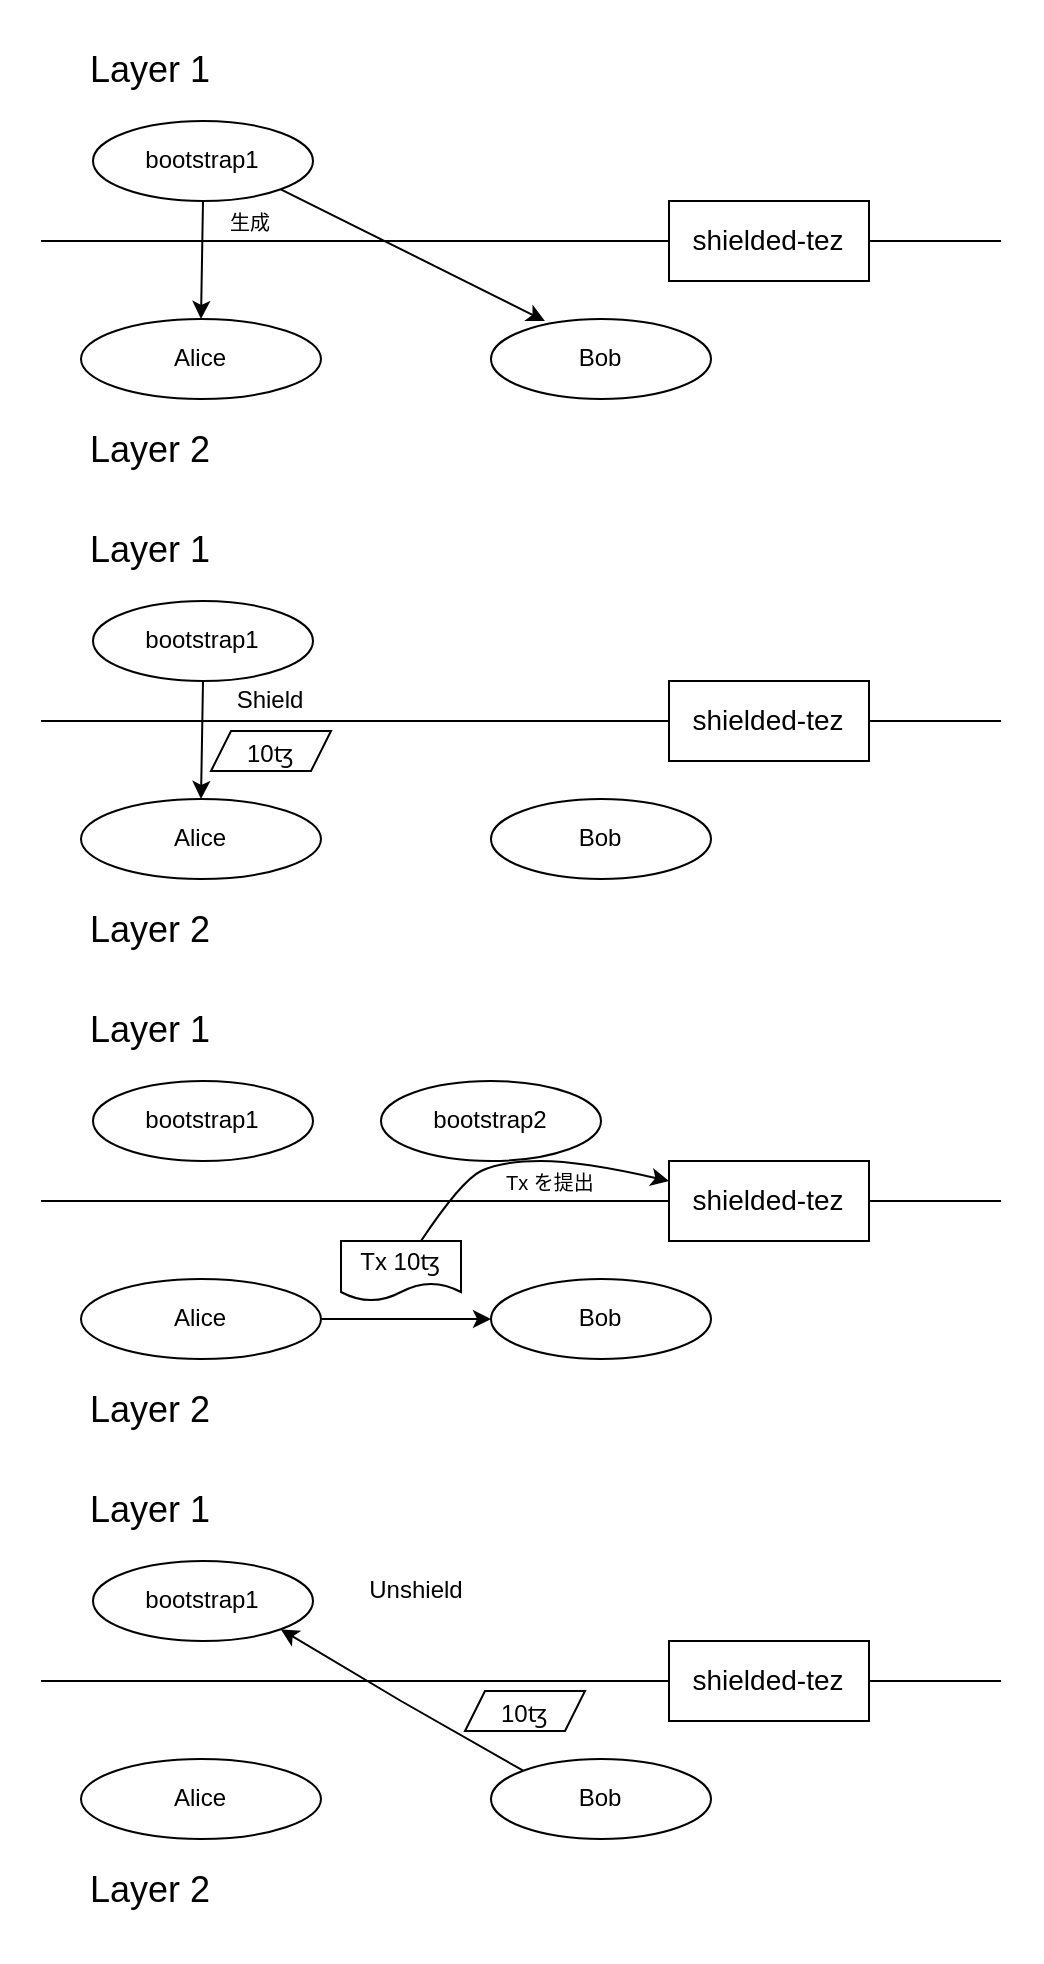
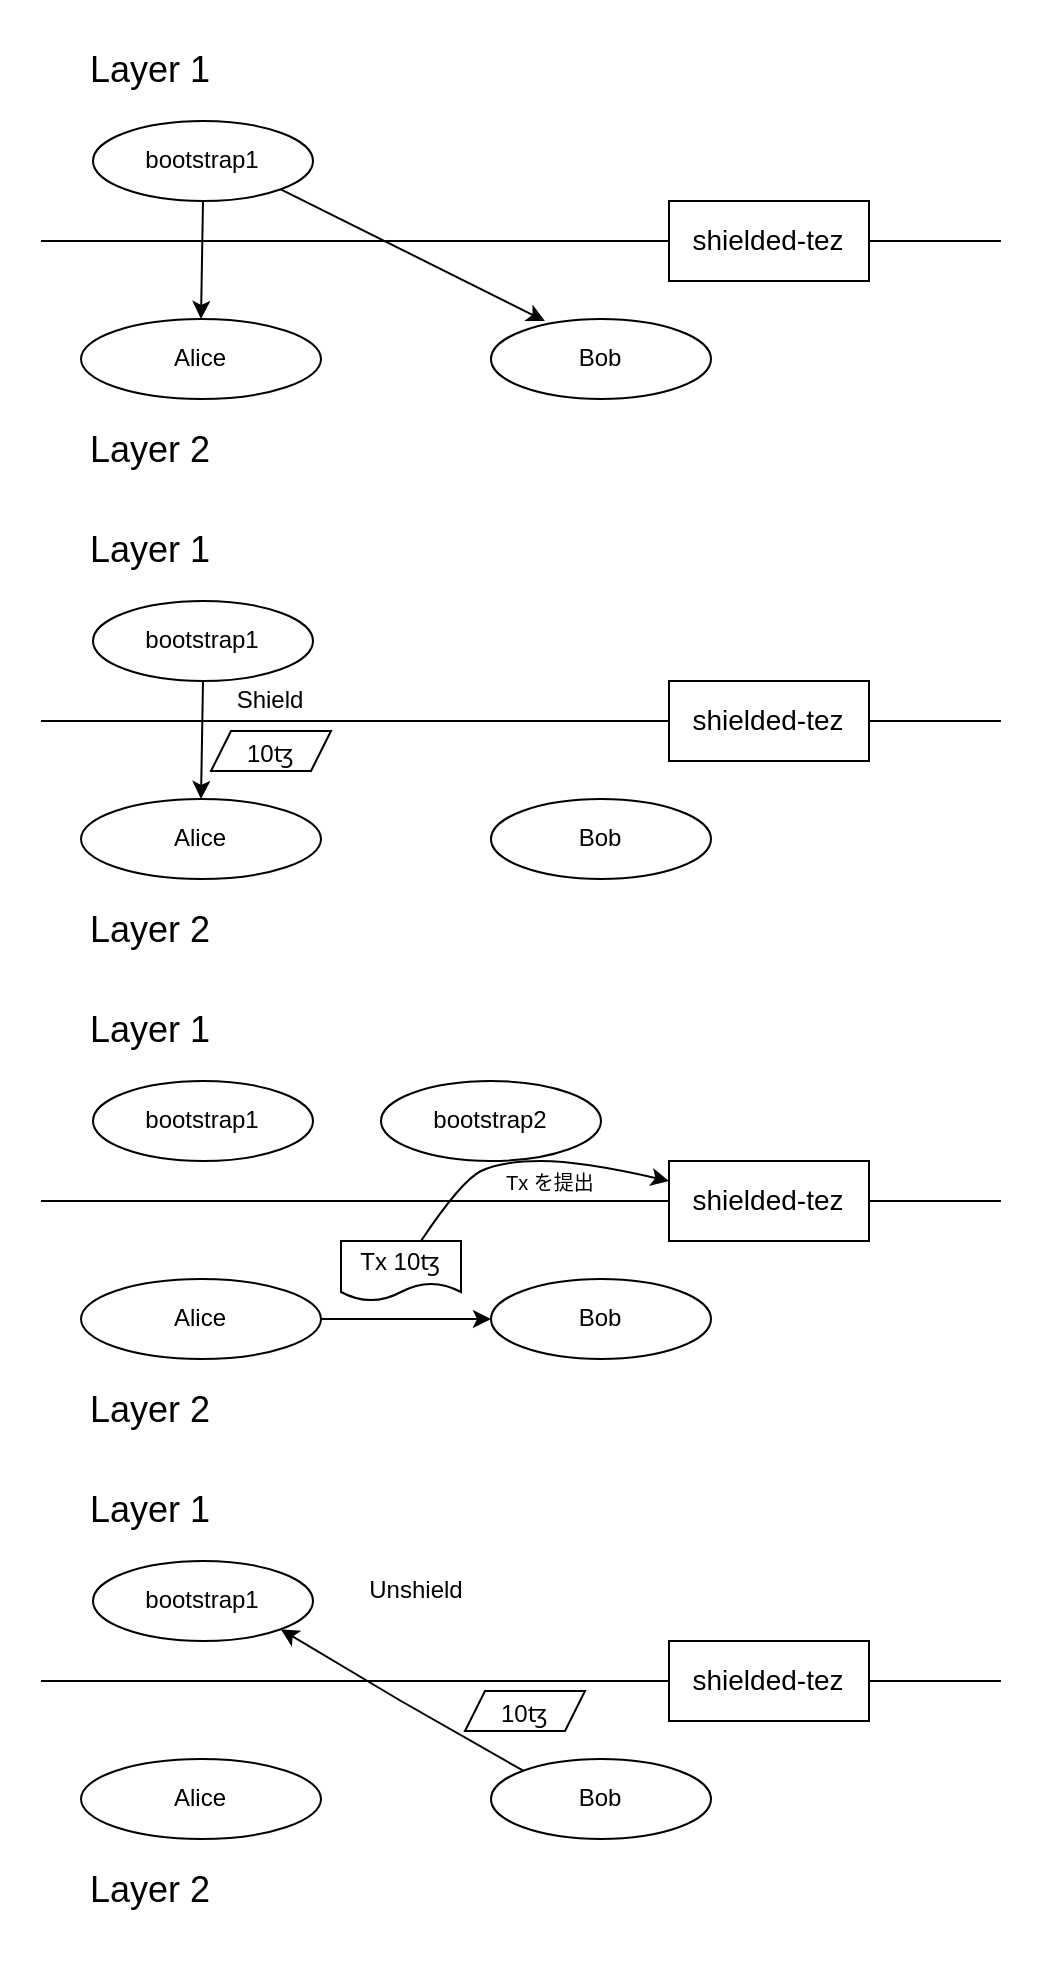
- <mxCell id="8" value="&lt;font style=&quot;font-size: 10px;&quot;&gt;生成&lt;/font&gt;" style="text;html=1;strokeColor=none;fillColor=none;align=center;verticalAlign=middle;whiteSpace=wrap;rounded=0;fontSize=14;" vertex="1" parent="1"><mxGeometry x="100" y="100" width="50" height="20" as="geometry" /></mxCell>
